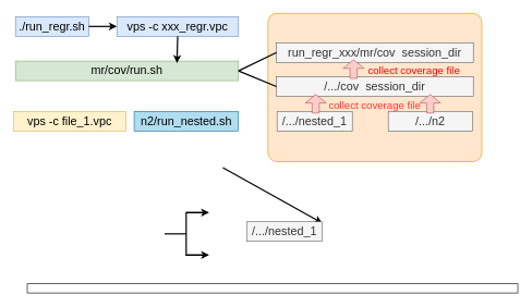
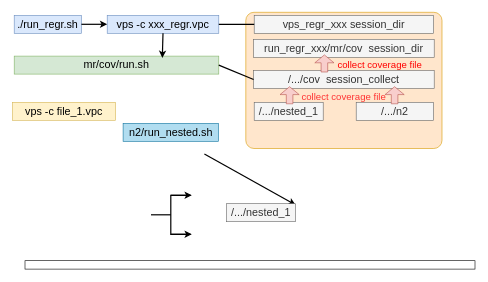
+ <mxCell id="21" value="" style="endArrow=none;html=1;rounded=0;strokeWidth=2;exitX=1;exitY=0.5;exitDx=0;exitDy=0;entryX=0;entryY=0.5;entryDx=0;entryDy=0;endFill=0;" edge="1" parent="1" source="4" target="17"><mxGeometry width="50" height="50" relative="1" as="geometry"><mxPoint x="374" y="122" as="sourcePoint" /><mxPoint x="432" y="147" as="targetPoint" /></mxGeometry></mxCell>
+ <mxCell id="17" value="vps_regr_xxx session_dir" style="text;html=1;align=center;verticalAlign=middle;whiteSpace=wrap;rounded=0;fontSize=18;strokeColor=#666666;fillColor=#f5f5f5;fontColor=#333333;" vertex="1" parent="1"><mxGeometry x="423" y="25" width="299" height="30" as="geometry" /></mxCell>
- <mxCell id="18" value="" style="endArrow=none;html=1;rounded=0;strokeWidth=2;entryX=0;entryY=0.5;entryDx=0;entryDy=0;exitX=1;exitY=0.5;exitDx=0;exitDy=0;endFill=0;" edge="1" parent="1" source="5" target="8"><mxGeometry width="50" height="50" relative="1" as="geometry"><mxPoint x="431" y="395" as="sourcePoint" /><mxPoint x="474" y="395" as="targetPoint" /></mxGeometry></mxCell>
- <mxCell id="19" value="/.../cov&amp;nbsp; session_dir" style="text;html=1;align=center;verticalAlign=middle;whiteSpace=wrap;rounded=0;fontSize=18;strokeColor=#666666;fillColor=#f5f5f5;fontColor=#333333;" vertex="1" parent="1"><mxGeometry x="422" y="117" width="301" height="30" as="geometry" /></mxCell>
+ <mxCell id="19" value="/.../cov&amp;nbsp; session_collect" style="text;html=1;align=center;verticalAlign=middle;whiteSpace=wrap;rounded=0;fontSize=18;strokeColor=#666666;fillColor=#f5f5f5;fontColor=#333333;" vertex="1" parent="1"><mxGeometry x="422" y="117" width="301" height="30" as="geometry" /></mxCell>
- <mxCell id="10" value="n2/run_nested.sh" style="text;html=1;align=center;verticalAlign=middle;whiteSpace=wrap;rounded=0;fontSize=18;strokeColor=#10739e;fillColor=#b1ddf0;" vertex="1" parent="1"><mxGeometry x="204.5" y="170" width="159" height="30" as="geometry" /></mxCell>
+ <mxCell id="10" value="n2/run_nested.sh" style="text;html=1;align=center;verticalAlign=middle;whiteSpace=wrap;rounded=0;fontSize=18;strokeColor=#10739e;fillColor=#b1ddf0;" vertex="1" parent="1"><mxGeometry x="204.5" y="205" width="159" height="30" as="geometry" /></mxCell>
